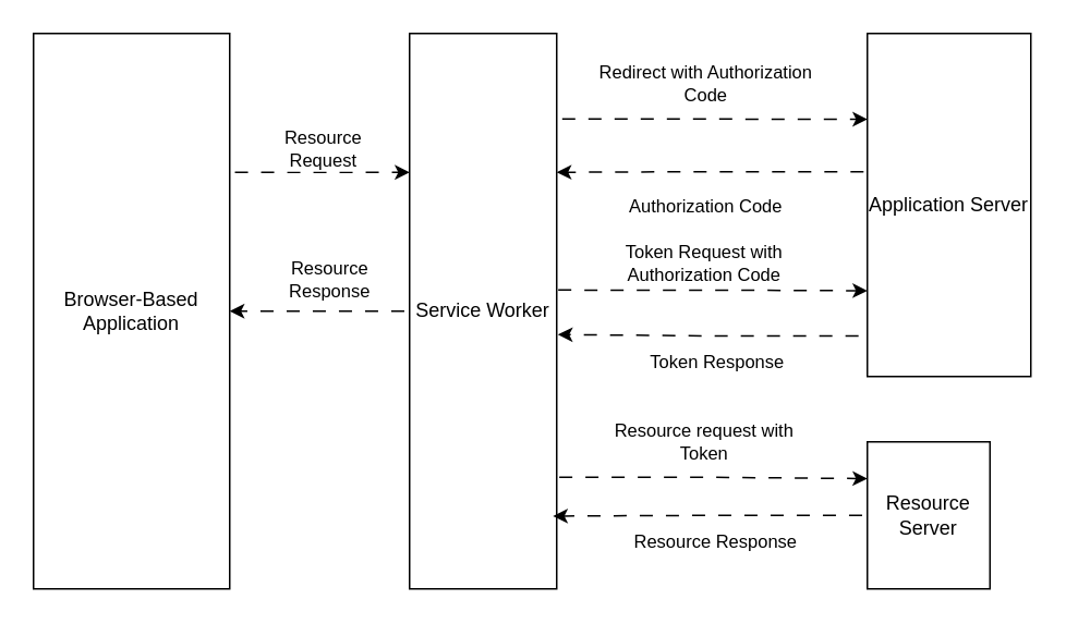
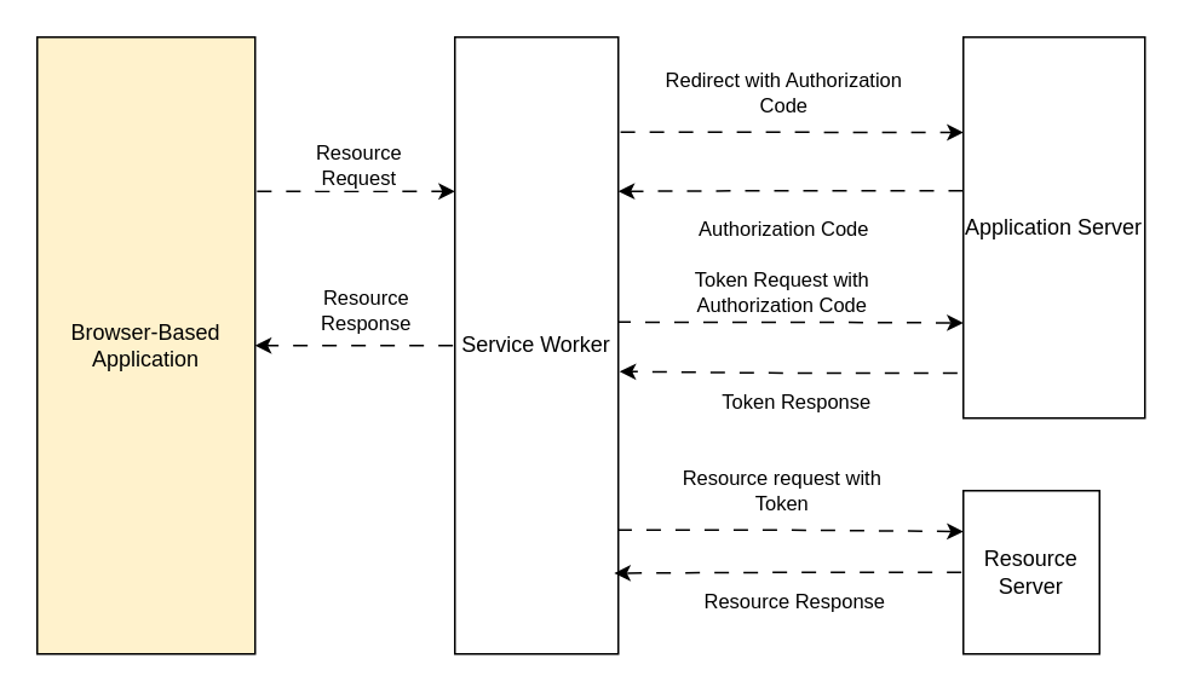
- <mxCell id="4" value="Browser-Based Application" style="rounded=0;whiteSpace=wrap;html=1;" vertex="1" parent="1"><mxGeometry x="20" y="20" width="120" height="340" as="geometry" /></mxCell>
+ <mxCell id="4" value="Browser-Based Application" style="rounded=0;whiteSpace=wrap;html=1;fillColor=#fff2cc;" vertex="1" parent="1"><mxGeometry x="20" y="20" width="120" height="340" as="geometry" /></mxCell>
